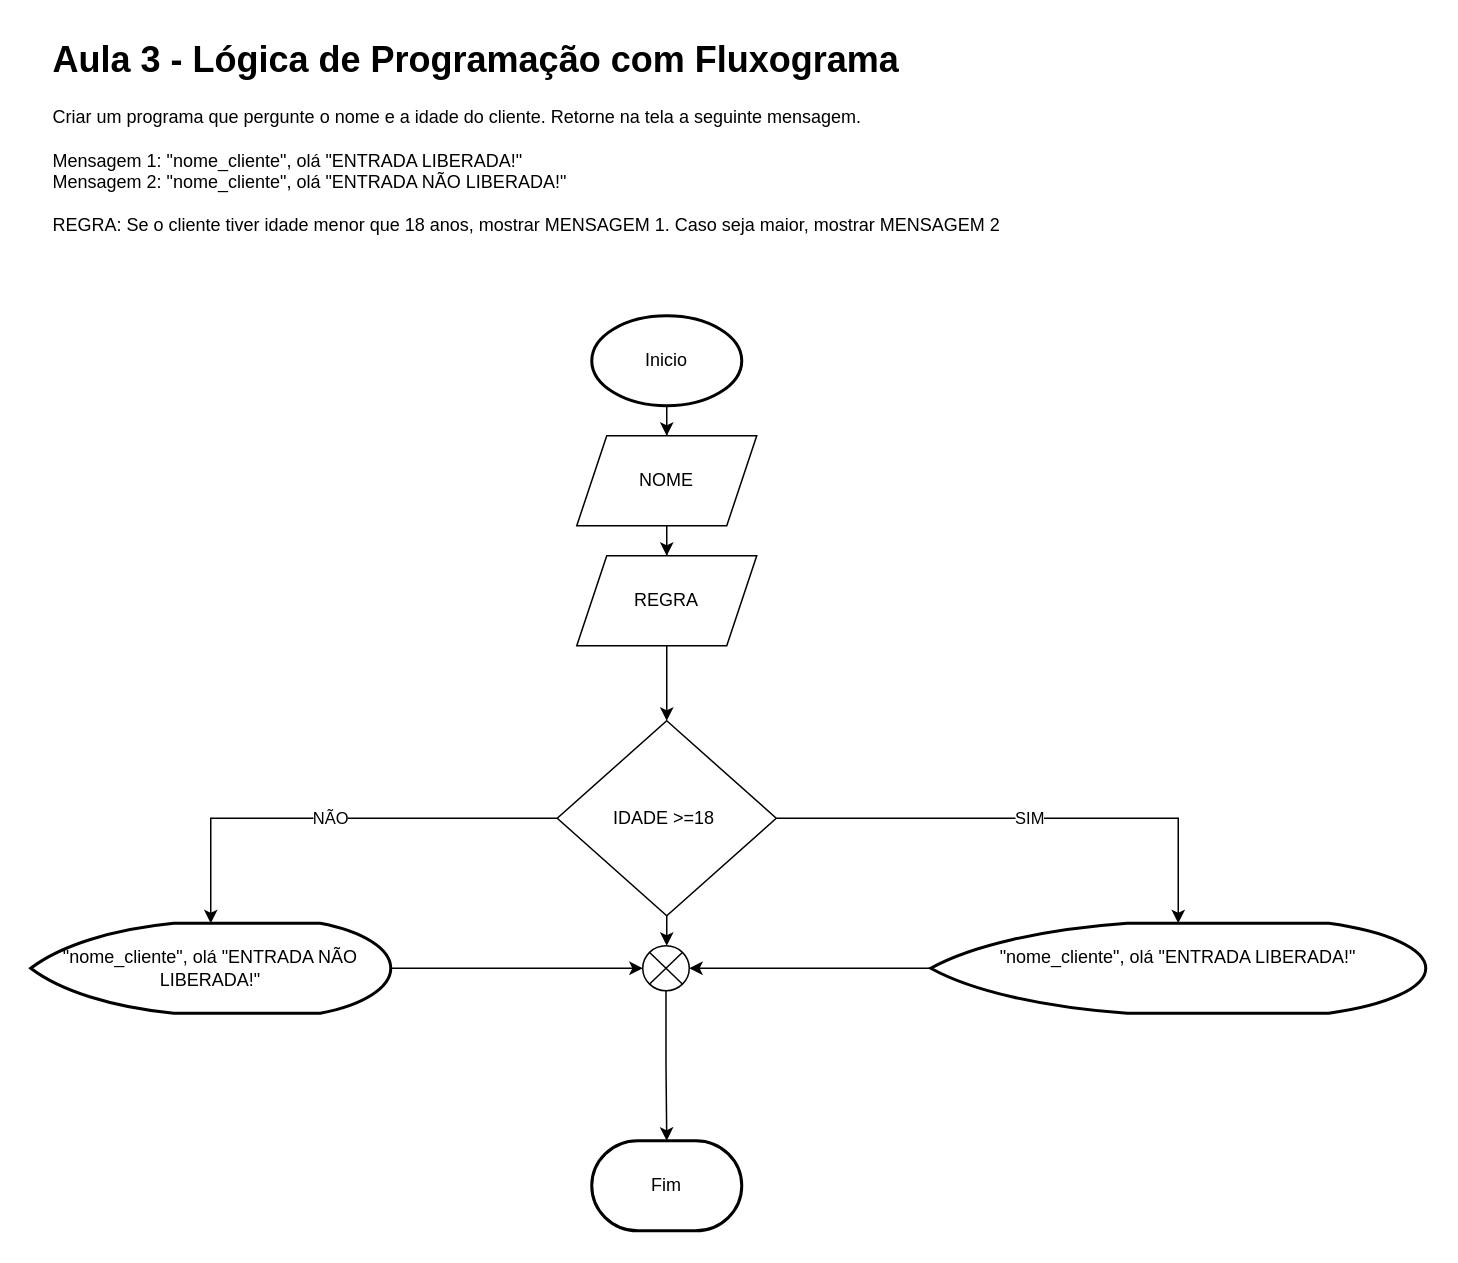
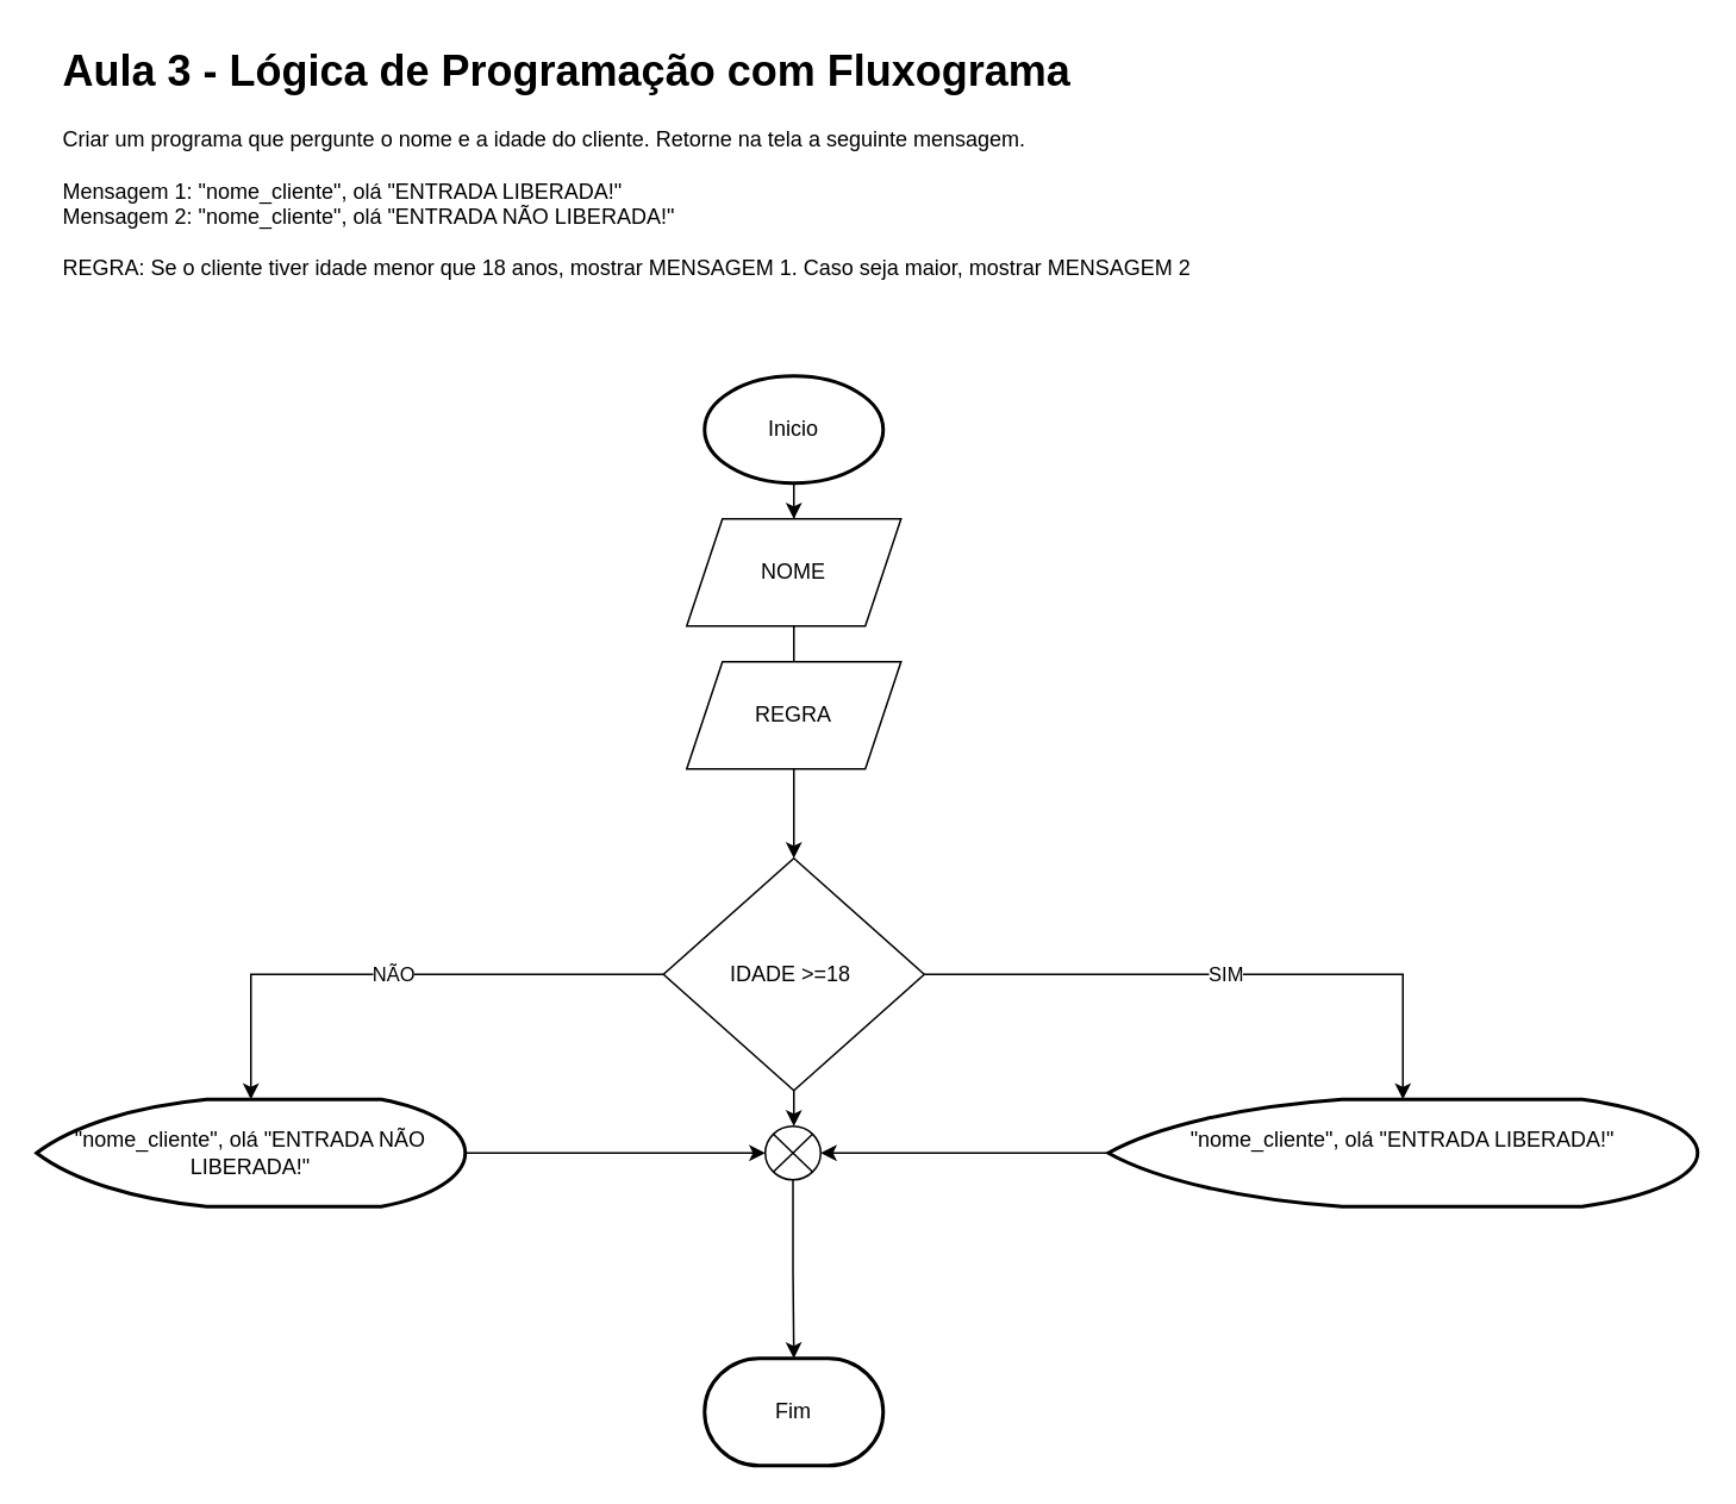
- <mxCell id="6" value="" style="edgeStyle=orthogonalEdgeStyle;rounded=0;orthogonalLoop=1;jettySize=auto;html=1;" edge="1" parent="1" source="7" target="9"><mxGeometry relative="1" as="geometry" /></mxCell>
+ <mxCell id="6" value="" style="edgeStyle=orthogonalEdgeStyle;rounded=0;orthogonalLoop=1;jettySize=auto;html=1;endArrow=none;" edge="1" parent="1" source="7" target="9"><mxGeometry relative="1" as="geometry" /></mxCell>
